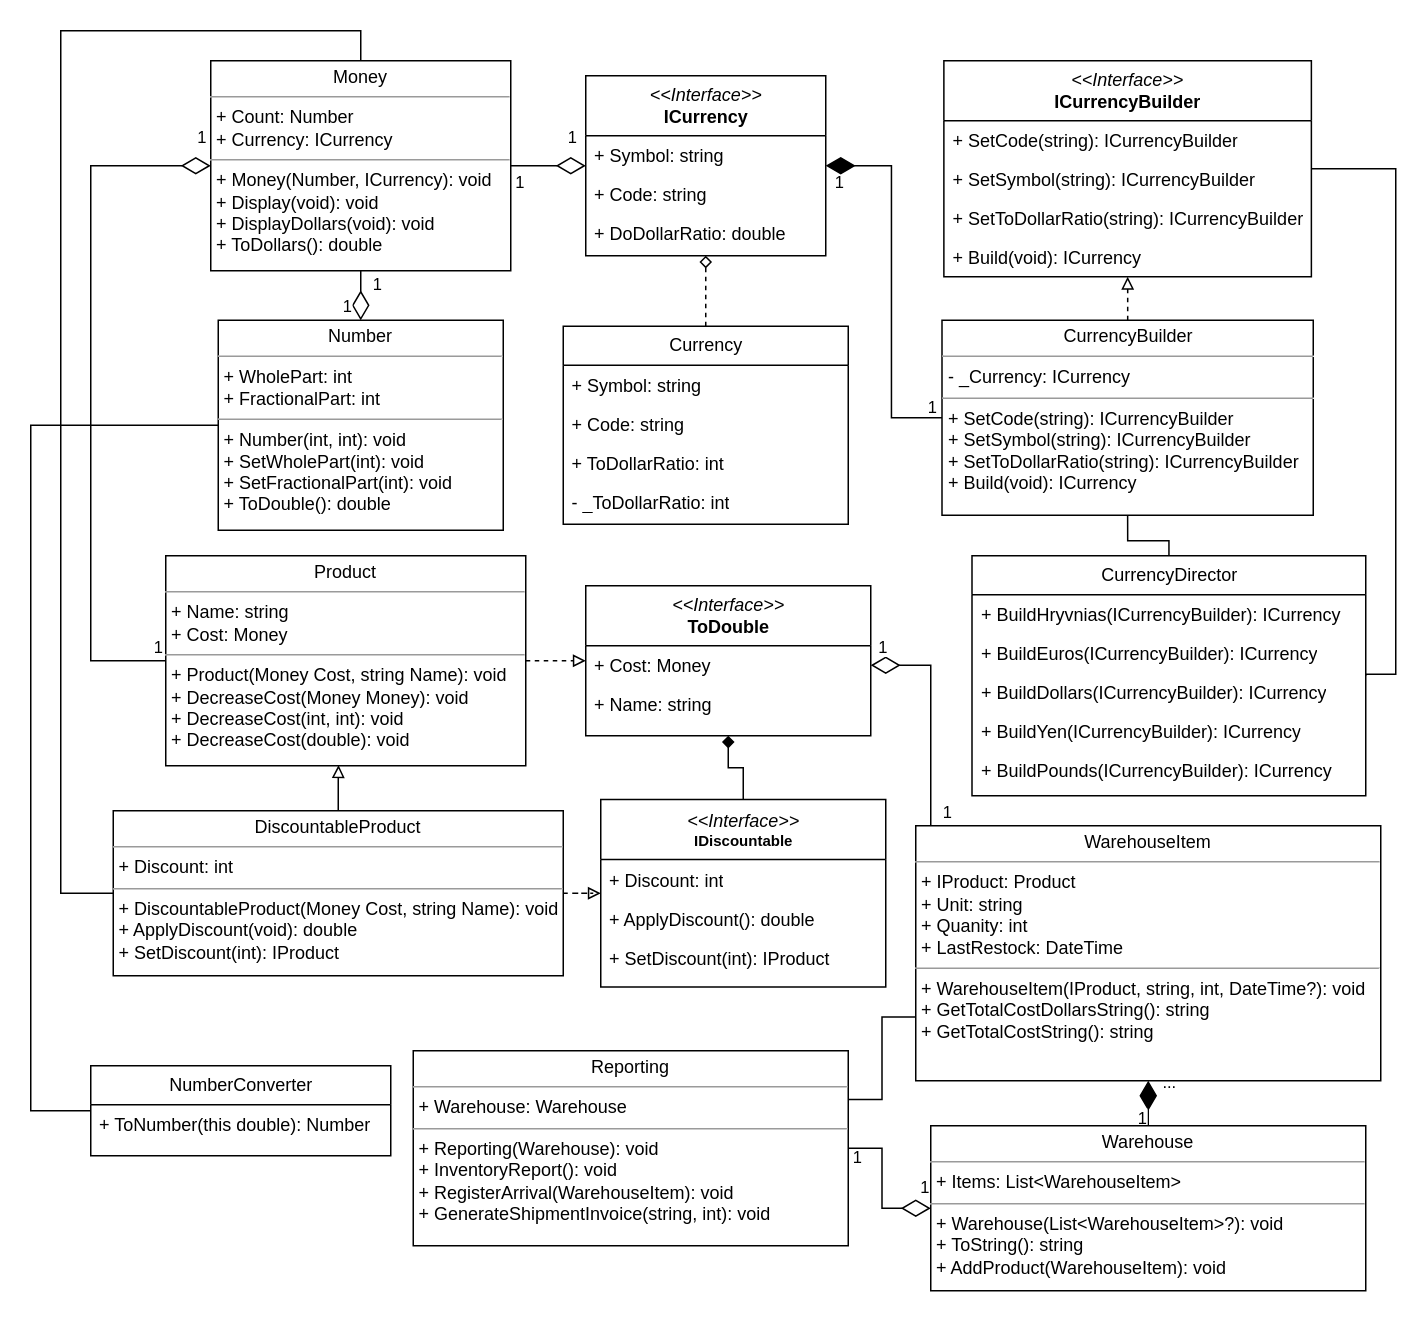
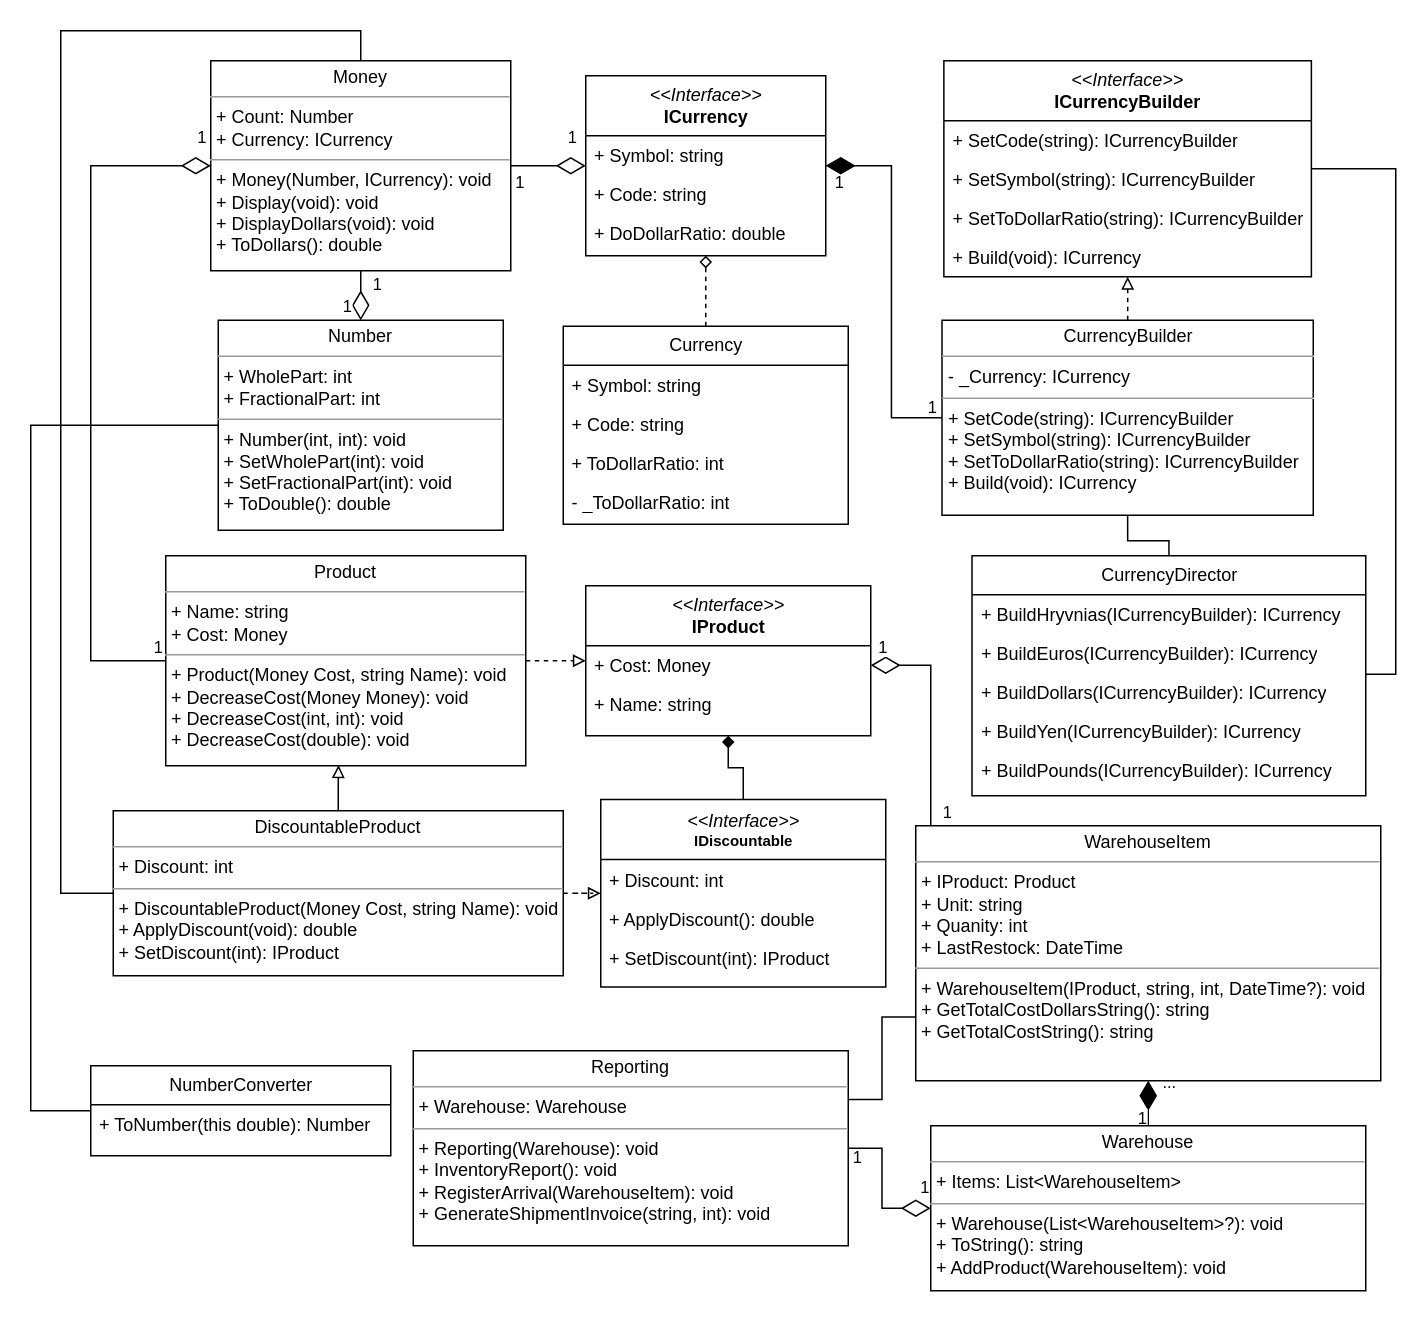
- <mxCell id="25" value="&lt;div&gt;&lt;i&gt;&lt;font face=&quot;Helvetica&quot; style=&quot;font-size: 12px;&quot;&gt;&amp;lt;&amp;lt;Interface&amp;gt;&amp;gt;&lt;/font&gt;&lt;/i&gt;&lt;/div&gt;&lt;div&gt;&lt;font face=&quot;Helvetica&quot; style=&quot;font-size: 12px;&quot;&gt;&lt;b&gt;ToDouble&lt;/b&gt;&lt;/font&gt;&lt;/div&gt;" style="swimlane;html=1;fontStyle=0;childLayout=stackLayout;horizontal=1;startSize=40;fillColor=none;horizontalStack=0;resizeParent=1;resizeLast=0;collapsible=1;marginBottom=0;swimlaneFillColor=#ffffff;rounded=0;shadow=0;comic=0;labelBackgroundColor=none;strokeWidth=1;fontFamily=Verdana;fontSize=10;align=center;" vertex="1" parent="1"><mxGeometry x="390" y="390" width="190" height="100" as="geometry" /></mxCell>
+ <mxCell id="25" value="&lt;div&gt;&lt;i&gt;&lt;font face=&quot;Helvetica&quot; style=&quot;font-size: 12px;&quot;&gt;&amp;lt;&amp;lt;Interface&amp;gt;&amp;gt;&lt;/font&gt;&lt;/i&gt;&lt;/div&gt;&lt;div&gt;&lt;font face=&quot;Helvetica&quot; style=&quot;font-size: 12px;&quot;&gt;&lt;b&gt;IProduct&lt;/b&gt;&lt;/font&gt;&lt;/div&gt;" style="swimlane;html=1;fontStyle=0;childLayout=stackLayout;horizontal=1;startSize=40;fillColor=none;horizontalStack=0;resizeParent=1;resizeLast=0;collapsible=1;marginBottom=0;swimlaneFillColor=#ffffff;rounded=0;shadow=0;comic=0;labelBackgroundColor=none;strokeWidth=1;fontFamily=Verdana;fontSize=10;align=center;" vertex="1" parent="1"><mxGeometry x="390" y="390" width="190" height="100" as="geometry" /></mxCell>
